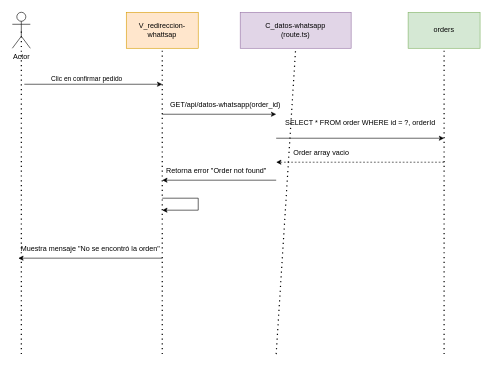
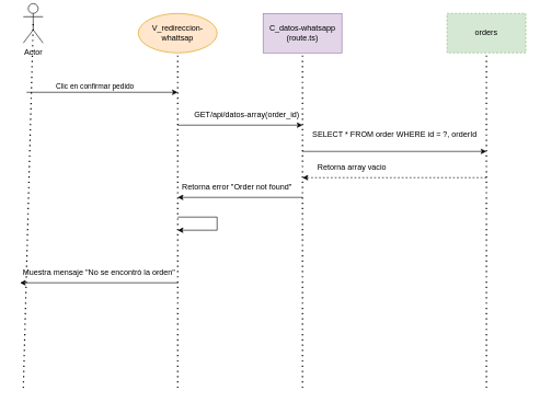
- <mxCell id="5" value="Actor" style="shape=umlActor;verticalLabelPosition=bottom;verticalAlign=top;html=1;outlineConnect=0;" vertex="1" parent="1"><mxGeometry x="20" y="20" width="30" height="60" as="geometry" /></mxCell>
+ <mxCell id="5" value="Actor" style="shape=umlActor;verticalLabelPosition=bottom;verticalAlign=top;html=1;outlineConnect=0;" vertex="1" parent="1"><mxGeometry x="35" y="5" width="30" height="60" as="geometry" /></mxCell>
- <mxCell id="2" value="V_redireccion-whattsap" style="rounded=0;whiteSpace=wrap;html=1;fillColor=#ffe6cc;strokeColor=#d79b00;" vertex="1" parent="1"><mxGeometry x="210" y="20" width="120" height="60" as="geometry" /></mxCell>
+ <mxCell id="2" value="V_redireccion-whattsap" style="ellipse;whiteSpace=wrap;html=1;fillColor=#ffe6cc;strokeColor=#d79b00;" vertex="1" parent="1"><mxGeometry x="210" y="20" width="120" height="60" as="geometry" /></mxCell>
- <mxCell id="3" value="&lt;div&gt;C_datos-whatsapp&lt;/div&gt;&lt;div&gt;(route.ts)&lt;/div&gt;" style="rounded=0;whiteSpace=wrap;html=1;fillColor=#e1d5e7;strokeColor=#9673a6;" vertex="1" parent="1"><mxGeometry x="400" y="20" width="185" height="60" as="geometry" /></mxCell>
+ <mxCell id="3" value="&lt;div&gt;C_datos-whatsapp&lt;/div&gt;&lt;div&gt;(route.ts)&lt;/div&gt;" style="rounded=0;whiteSpace=wrap;html=1;fillColor=#e1d5e7;strokeColor=#9673a6;" vertex="1" parent="1"><mxGeometry x="400" y="20" width="120" height="60" as="geometry" /></mxCell>
- <mxCell id="4" value="orders" style="rounded=0;whiteSpace=wrap;html=1;fillColor=#d5e8d4;strokeColor=#82b366;" vertex="1" parent="1"><mxGeometry x="680" y="20" width="120" height="60" as="geometry" /></mxCell>
+ <mxCell id="4" value="orders" style="rounded=0;whiteSpace=wrap;html=1;fillColor=#d5e8d4;strokeColor=#82b366;dashed=1;" vertex="1" parent="1"><mxGeometry x="680" y="20" width="120" height="60" as="geometry" /></mxCell>
- <mxCell id="10" value="GET/api/datos-whatsapp(order_id)" style="text;html=1;align=center;verticalAlign=middle;resizable=0;points=[];autosize=1;strokeColor=none;fillColor=none;" vertex="1" parent="1"><mxGeometry x="270" y="160" width="210" height="30" as="geometry" /></mxCell>
+ <mxCell id="10" value="GET/api/datos-array(order_id)" style="text;html=1;align=center;verticalAlign=middle;resizable=0;points=[];autosize=1;strokeColor=none;fillColor=none;" vertex="1" parent="1"><mxGeometry x="270" y="160" width="210" height="30" as="geometry" /></mxCell>
- <mxCell id="14" value="Order array vacio" style="text;html=1;align=center;verticalAlign=middle;resizable=0;points=[];autosize=1;strokeColor=none;fillColor=none;" vertex="1" parent="1"><mxGeometry x="470" y="240" width="130" height="30" as="geometry" /></mxCell>
+ <mxCell id="14" value="Retorna array vacio" style="text;html=1;align=center;verticalAlign=middle;resizable=0;points=[];autosize=1;strokeColor=none;fillColor=none;" vertex="1" parent="1"><mxGeometry x="470" y="240" width="130" height="30" as="geometry" /></mxCell>
